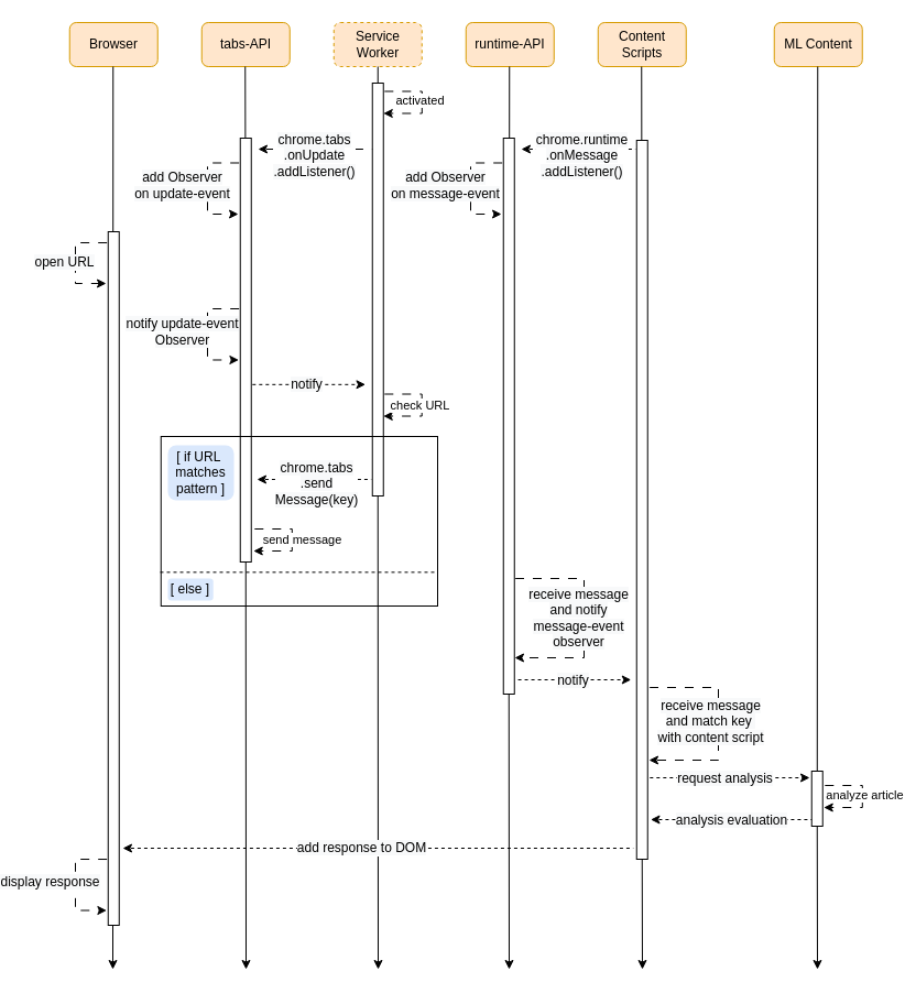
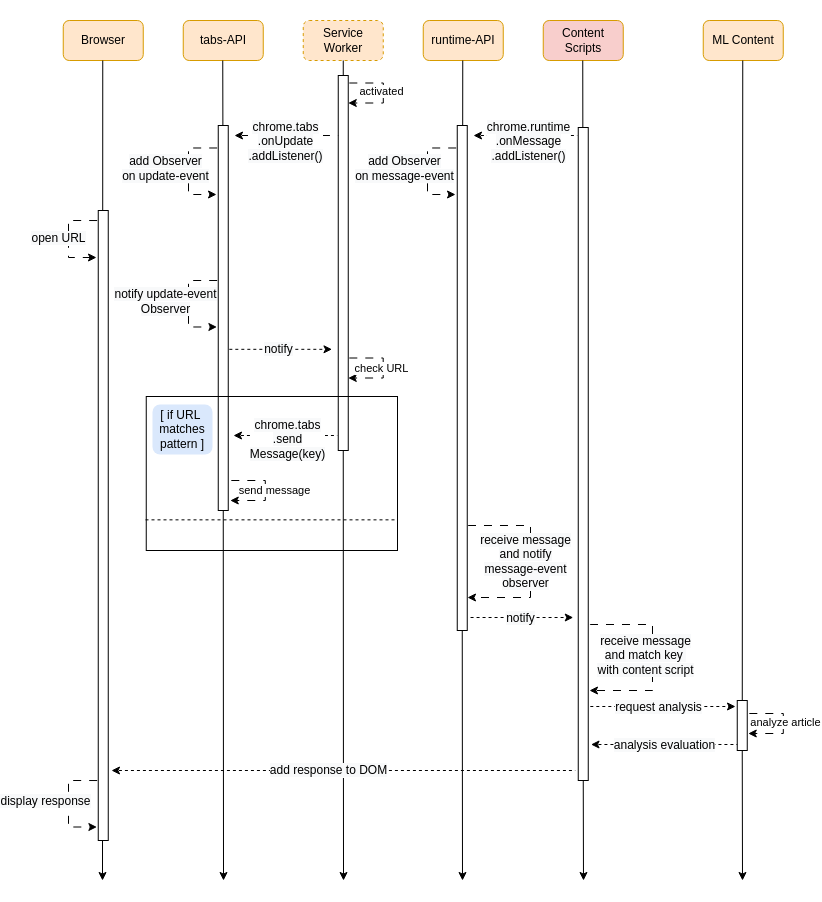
- <mxCell id="6" value="Content Scripts" style="rounded=1;whiteSpace=wrap;html=1;fillColor=#ffe6cc;strokeColor=#d79b00;" parent="1" vertex="1"><mxGeometry x="500.75" y="20" width="80" height="40" as="geometry" /></mxCell>
+ <mxCell id="6" value="Content Scripts" style="rounded=1;whiteSpace=wrap;html=1;fillColor=#f8cecc;strokeColor=#d79b00;" parent="1" vertex="1"><mxGeometry x="500.75" y="20" width="80" height="40" as="geometry" /></mxCell>
- <mxCell id="65" value="[ else ]" style="rounded=1;whiteSpace=wrap;html=1;fillColor=#dae8fc;strokeColor=none;" parent="1" vertex="1"><mxGeometry x="110" y="525" width="41.25" height="20" as="geometry" /></mxCell>
